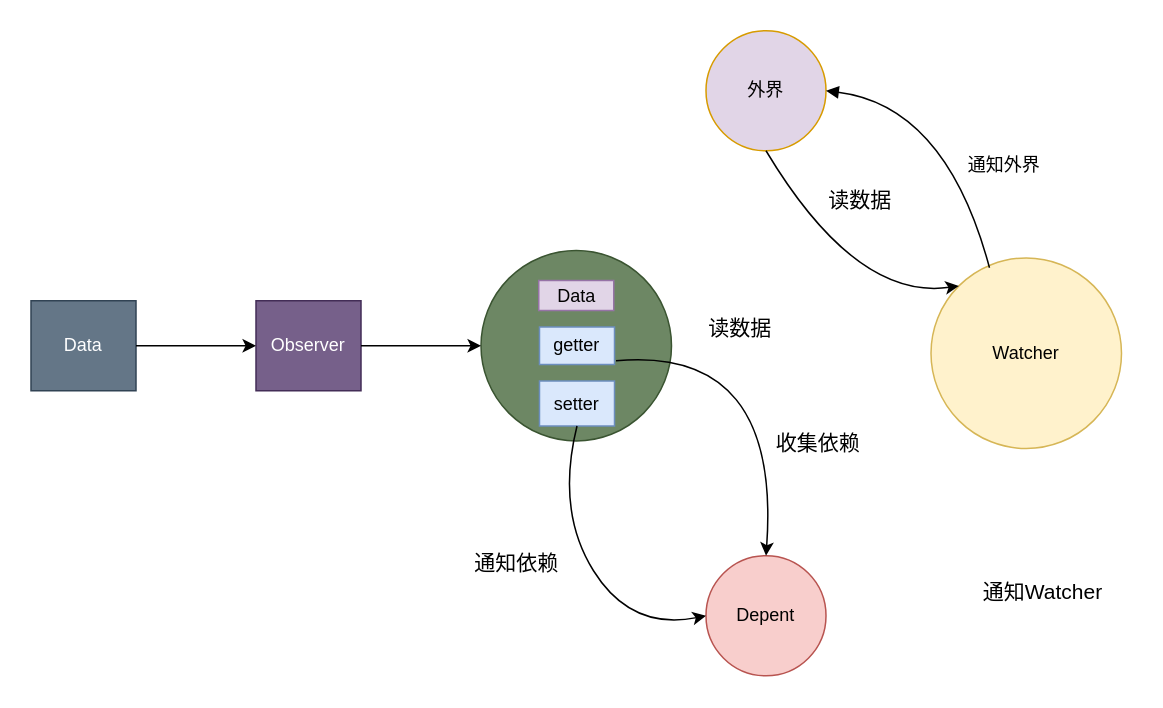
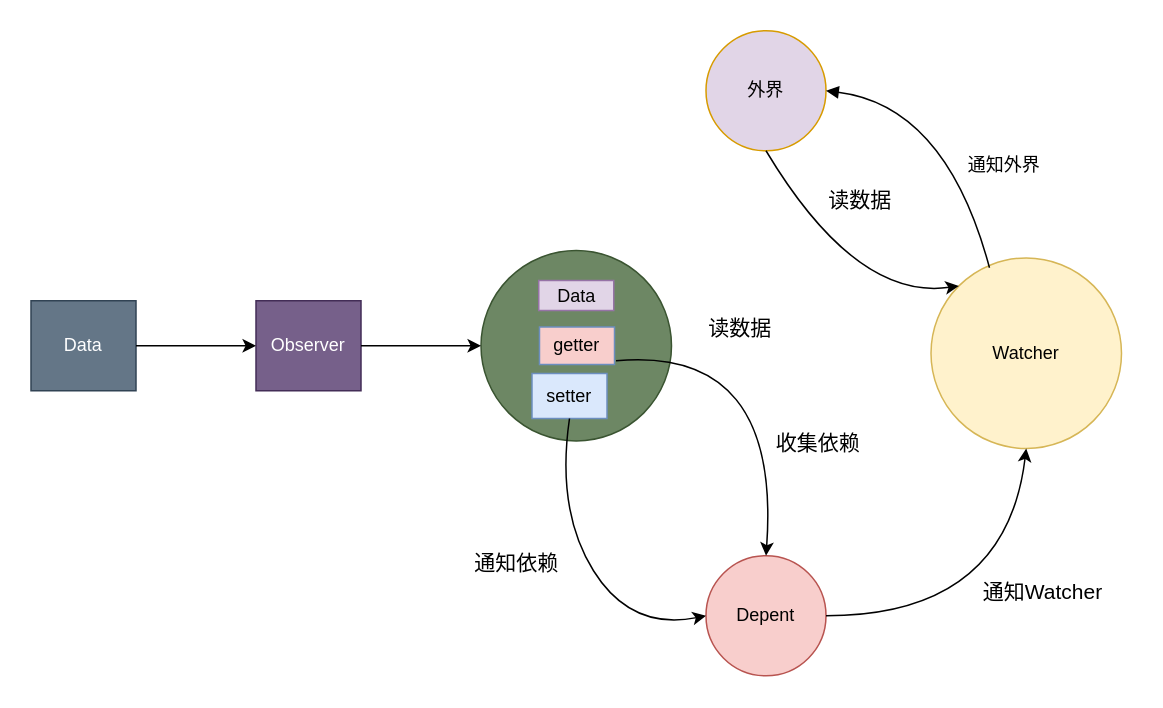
- <mxCell id="6" value="getter" style="rounded=0;whiteSpace=wrap;html=1;fillColor=#dae8fc;strokeColor=#6c8ebf;" vertex="1" parent="1"><mxGeometry x="359" y="217.5" width="50" height="25" as="geometry" /></mxCell>
+ <mxCell id="6" value="getter" style="rounded=0;whiteSpace=wrap;html=1;fillColor=#f8cecc;strokeColor=#6c8ebf;" vertex="1" parent="1"><mxGeometry x="359" y="217.5" width="50" height="25" as="geometry" /></mxCell>
- <mxCell id="7" value="setter" style="rounded=0;whiteSpace=wrap;html=1;fillColor=#dae8fc;strokeColor=#6c8ebf;" vertex="1" parent="1"><mxGeometry x="359" y="253.5" width="50" height="30" as="geometry" /></mxCell>
+ <mxCell id="7" value="setter" style="rounded=0;whiteSpace=wrap;html=1;fillColor=#dae8fc;strokeColor=#6c8ebf;" vertex="1" parent="1"><mxGeometry x="354" y="248.5" width="50" height="30" as="geometry" /></mxCell>
+ <mxCell id="17" value="" style="curved=1;endArrow=classic;html=1;exitX=1;exitY=0.5;exitDx=0;exitDy=0;entryX=0.5;entryY=1;entryDx=0;entryDy=0;" edge="1" parent="1" source="8" target="10"><mxGeometry width="50" height="50" relative="1" as="geometry"><mxPoint x="560" y="395" as="sourcePoint" /><mxPoint x="610" y="345" as="targetPoint" /><Array as="points"><mxPoint x="670" y="410" /></Array></mxGeometry></mxCell>
